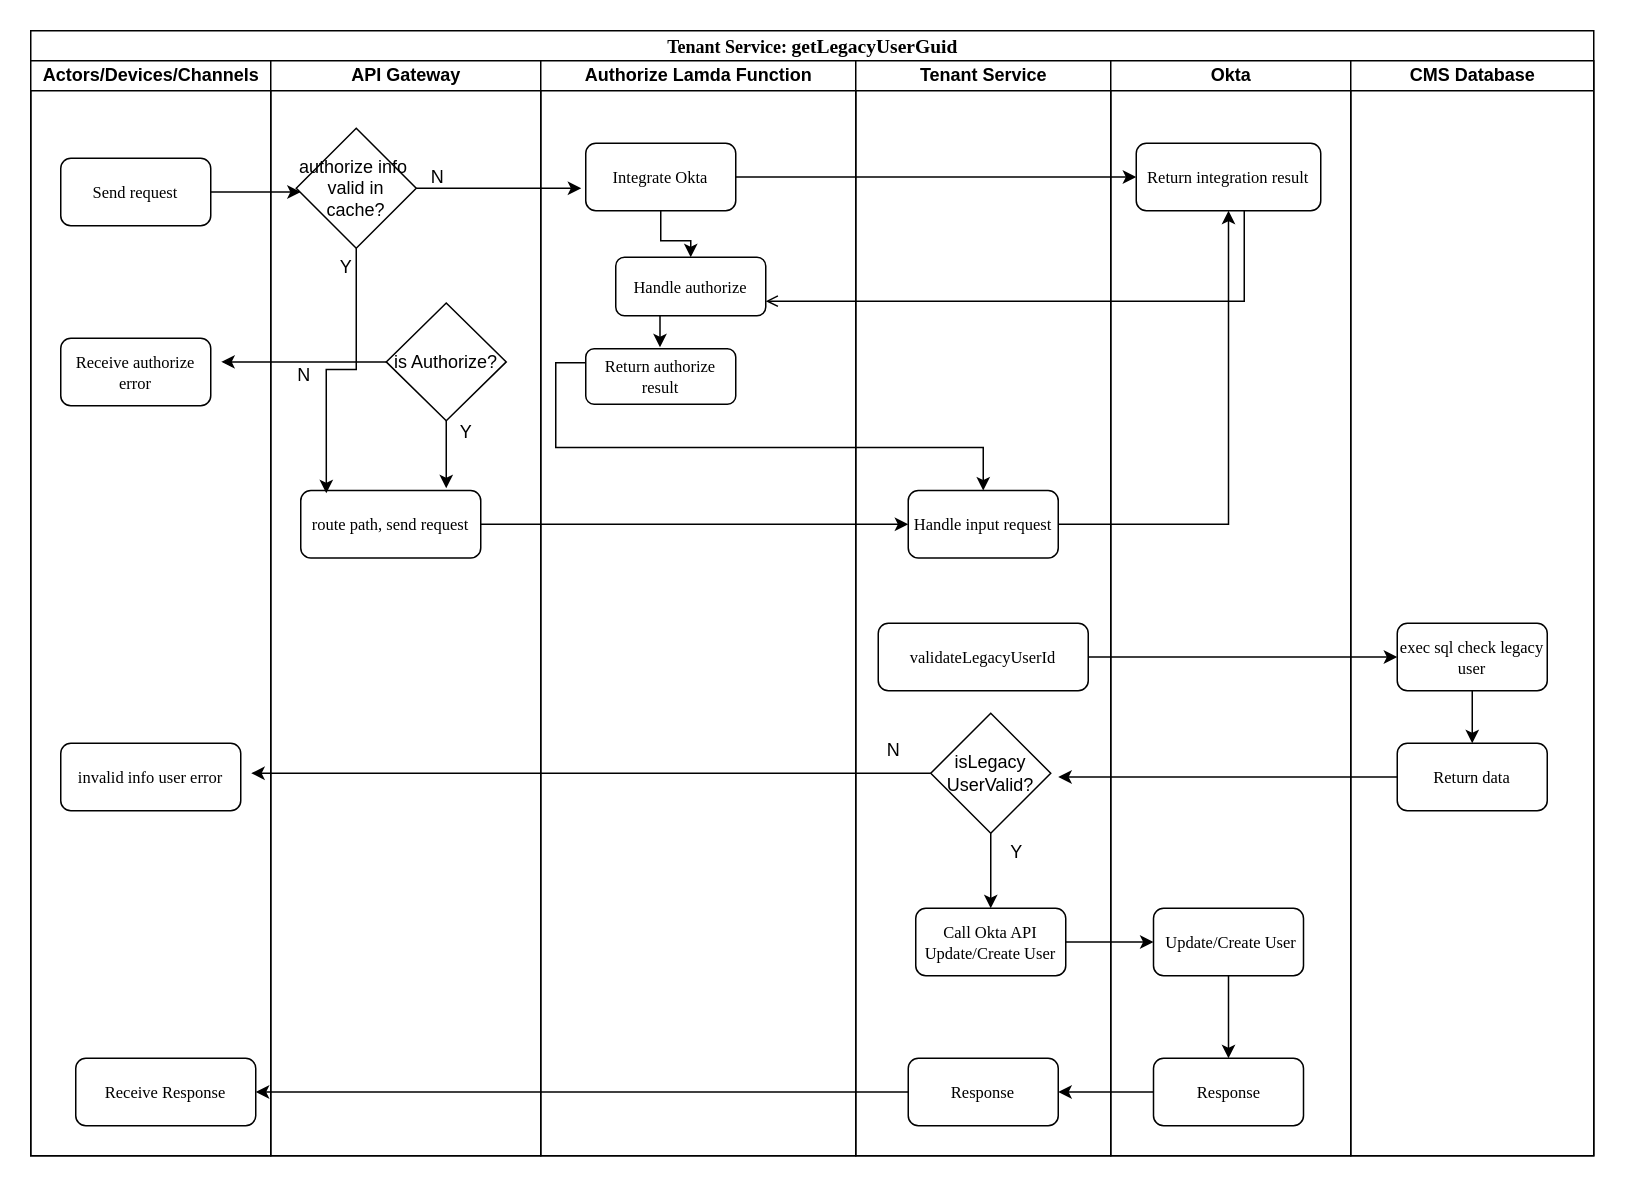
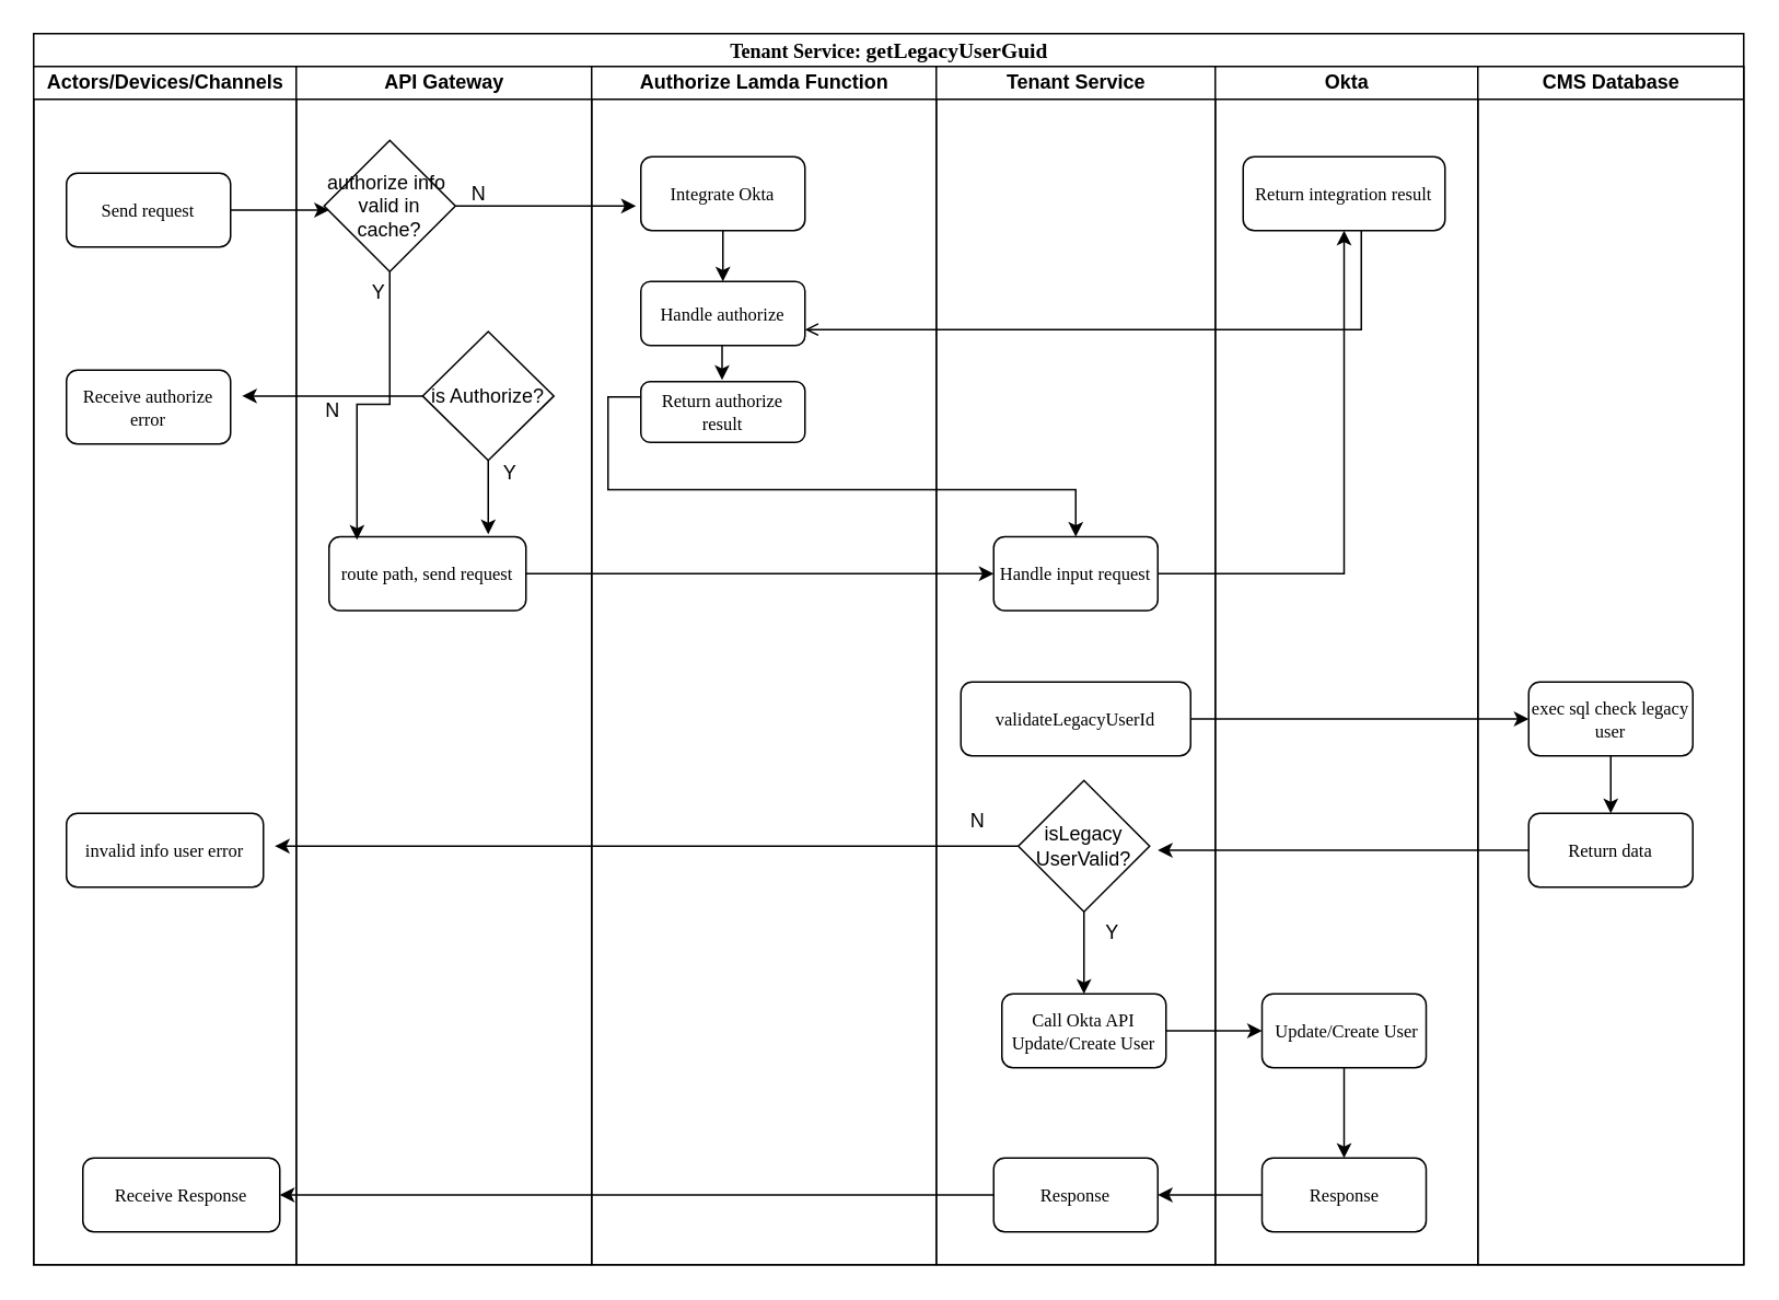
- <mxCell id="48" style="edgeStyle=orthogonalEdgeStyle;rounded=0;orthogonalLoop=1;jettySize=auto;html=1;" edge="1" parent="2" source="23" target="38"><mxGeometry relative="1" as="geometry" /></mxCell>
- <mxCell id="24" value="&lt;span style=&quot;font-size: 11px;&quot;&gt;Handle authorize&lt;/span&gt;" style="rounded=1;whiteSpace=wrap;html=1;shadow=0;labelBackgroundColor=none;strokeWidth=1;fontFamily=Verdana;fontSize=8;align=center;" vertex="1" parent="21"><mxGeometry x="50" y="131" width="100" height="39" as="geometry" /></mxCell>
+ <mxCell id="24" value="&lt;span style=&quot;font-size: 11px;&quot;&gt;Handle authorize&lt;/span&gt;" style="rounded=1;whiteSpace=wrap;html=1;shadow=0;labelBackgroundColor=none;strokeWidth=1;fontFamily=Verdana;fontSize=8;align=center;" vertex="1" parent="21"><mxGeometry x="30" y="131" width="100" height="39" as="geometry" /></mxCell>
